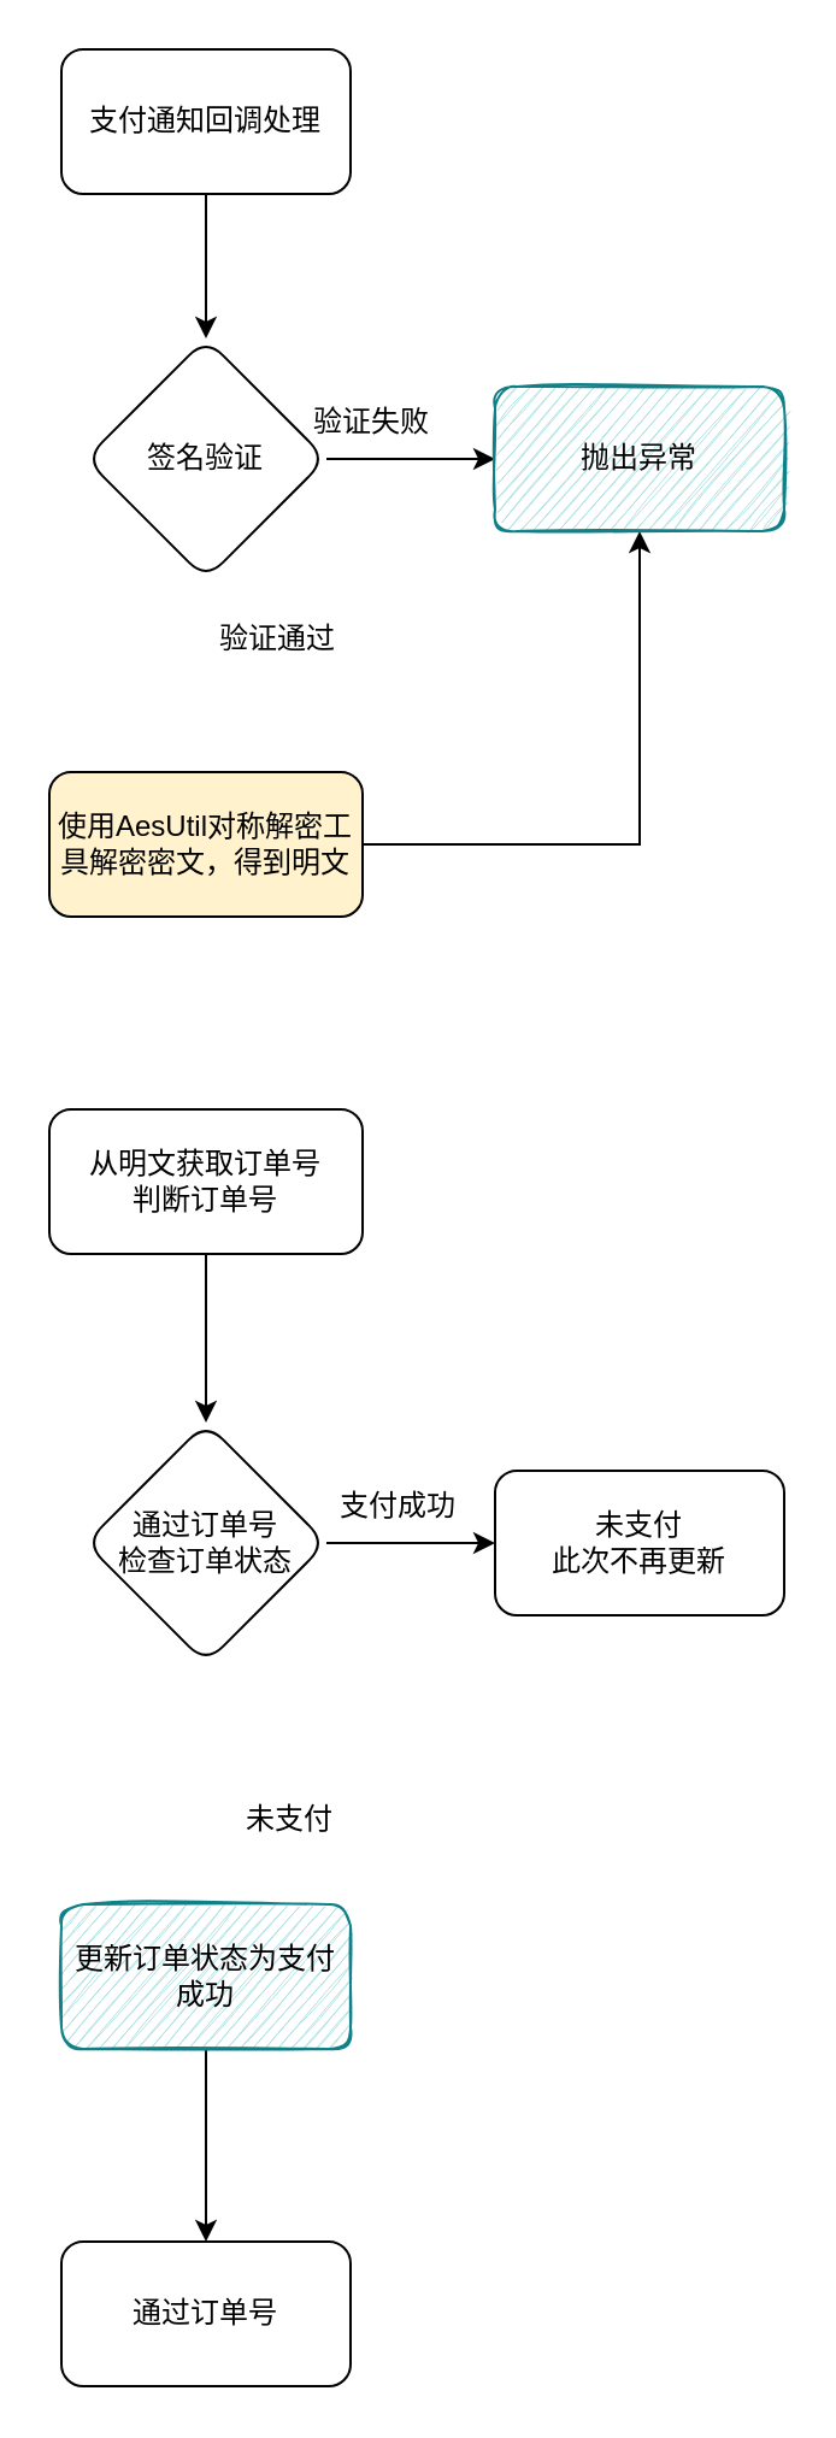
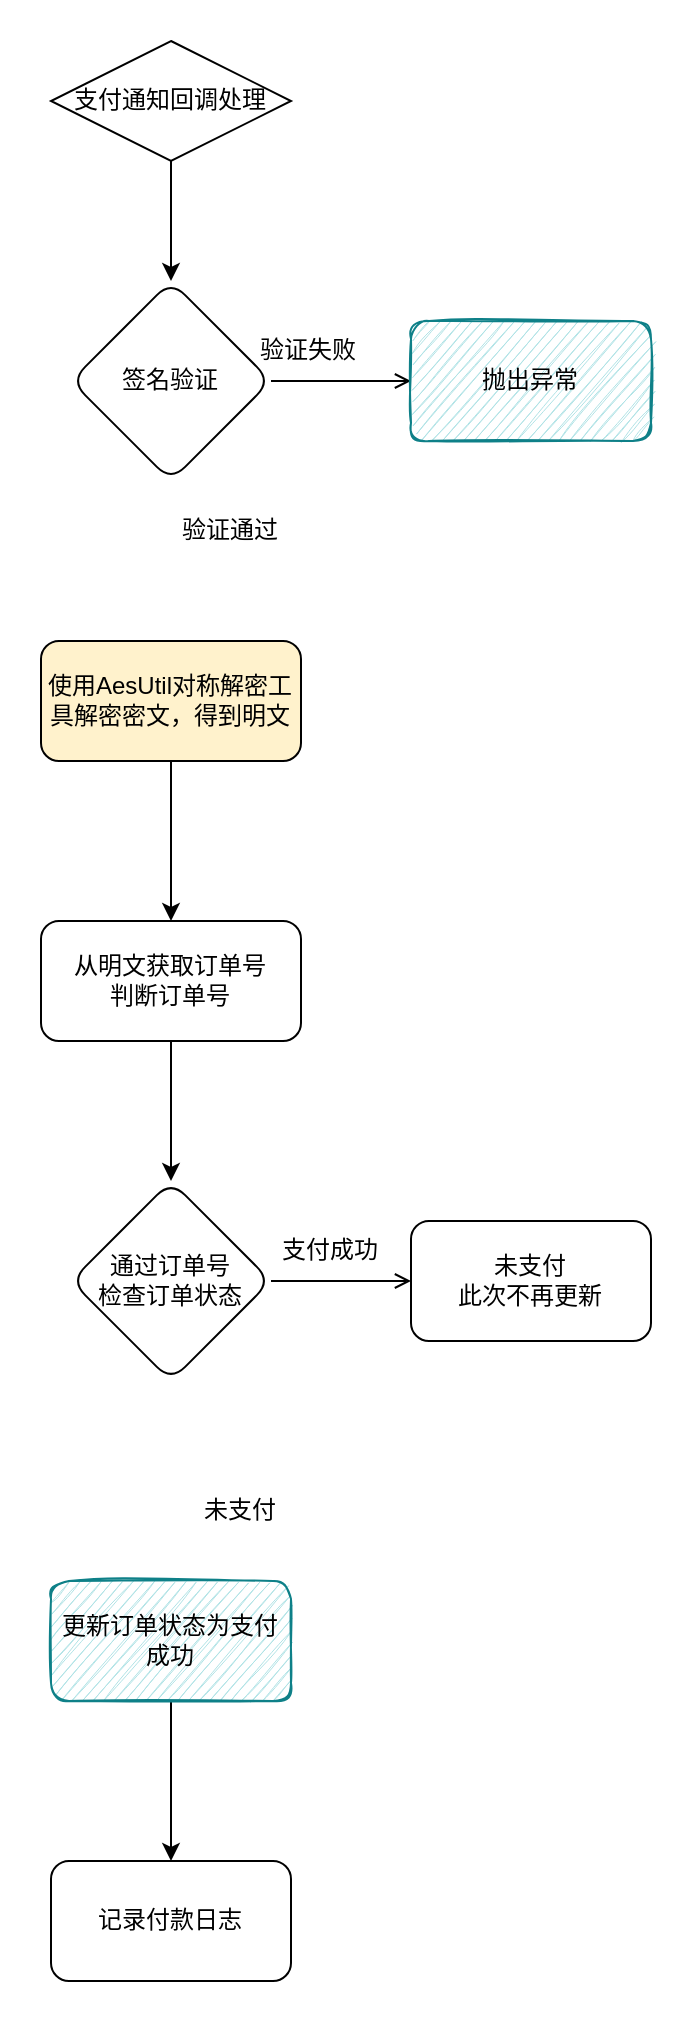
- <mxCell id="3" value="支付通知回调处理" style="rounded=1;whiteSpace=wrap;html=1;" parent="1" vertex="1"><mxGeometry x="25" y="20" width="120" height="60" as="geometry" /></mxCell>
+ <mxCell id="3" value="支付通知回调处理" style="rhombus;whiteSpace=wrap;html=1;" parent="1" vertex="1"><mxGeometry x="25" y="20" width="120" height="60" as="geometry" /></mxCell>
- <mxCell id="4" value="" style="edgeStyle=orthogonalEdgeStyle;rounded=0;orthogonalLoop=1;jettySize=auto;html=1;" parent="1" source="5" target="9" edge="1"><mxGeometry relative="1" as="geometry" /></mxCell>
+ <mxCell id="4" value="" style="edgeStyle=orthogonalEdgeStyle;rounded=0;orthogonalLoop=1;jettySize=auto;html=1;endArrow=open;" parent="1" source="5" target="9" edge="1"><mxGeometry relative="1" as="geometry" /></mxCell>
- <mxCell id="6" value="" style="edgeStyle=orthogonalEdgeStyle;rounded=0;orthogonalLoop=1;jettySize=auto;html=1;" parent="1" source="7" target="9" edge="1"><mxGeometry relative="1" as="geometry" /></mxCell>
+ <mxCell id="6" value="" style="edgeStyle=orthogonalEdgeStyle;rounded=0;orthogonalLoop=1;jettySize=auto;html=1;" parent="1" source="7" target="12" edge="1"><mxGeometry relative="1" as="geometry" /></mxCell>
- <mxCell id="13" value="" style="edgeStyle=orthogonalEdgeStyle;rounded=0;orthogonalLoop=1;jettySize=auto;html=1;" parent="1" source="14" target="15" edge="1"><mxGeometry relative="1" as="geometry" /></mxCell>
+ <mxCell id="13" value="" style="edgeStyle=orthogonalEdgeStyle;rounded=0;orthogonalLoop=1;jettySize=auto;html=1;endArrow=open;" parent="1" source="14" target="15" edge="1"><mxGeometry relative="1" as="geometry" /></mxCell>
- <mxCell id="20" value="通过订单号" style="whiteSpace=wrap;html=1;rounded=1;" parent="1" vertex="1"><mxGeometry x="25" y="930" width="120" height="60" as="geometry" /></mxCell>
+ <mxCell id="20" value="记录付款日志" style="whiteSpace=wrap;html=1;rounded=1;" parent="1" vertex="1"><mxGeometry x="25" y="930" width="120" height="60" as="geometry" /></mxCell>
